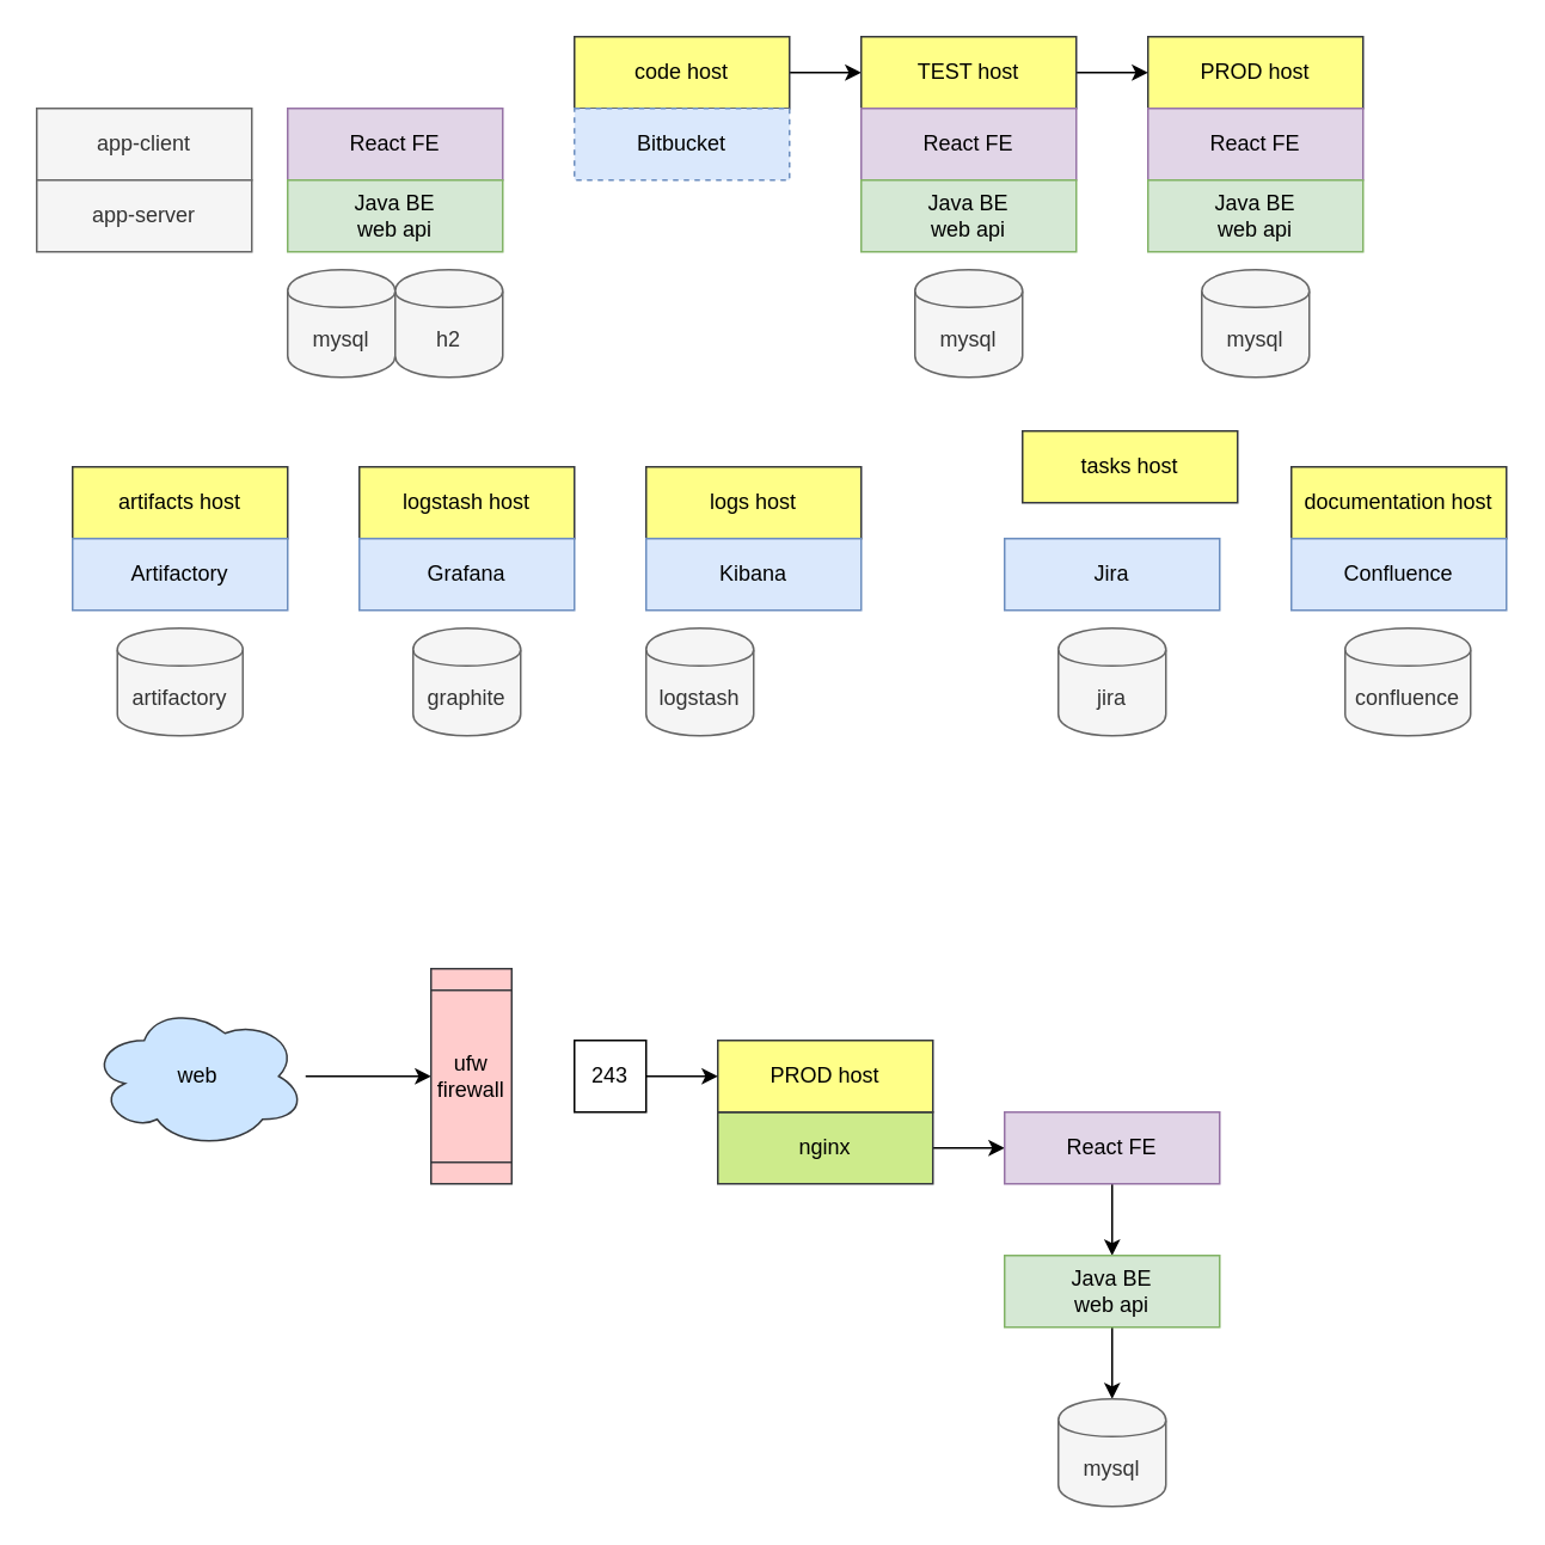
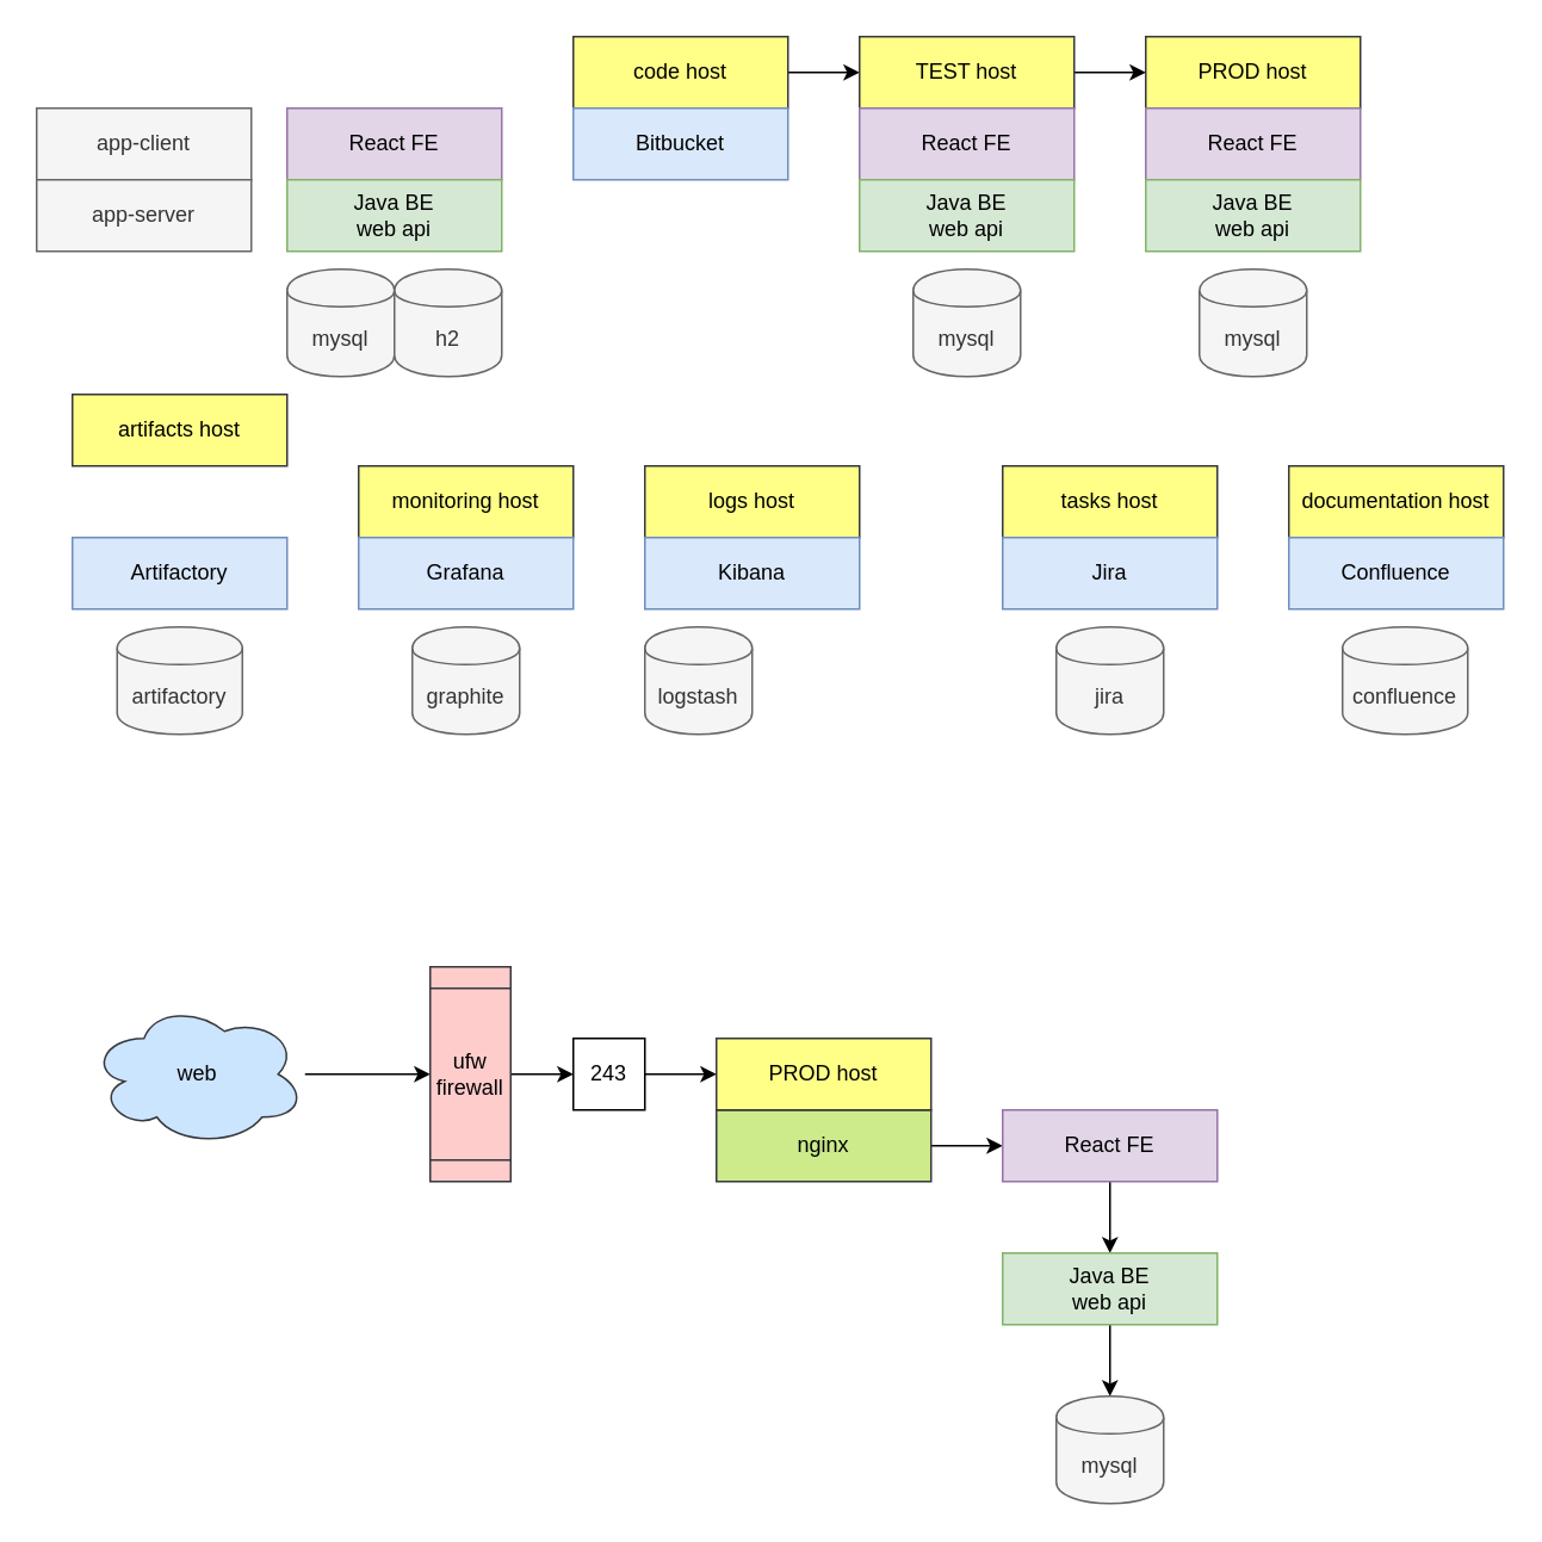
- <mxCell id="19" value="Bitbucket" style="rounded=0;whiteSpace=wrap;html=1;fillColor=#dae8fc;strokeColor=#6c8ebf;dashed=1;" parent="1" vertex="1"><mxGeometry x="320" y="60" width="120" height="40" as="geometry" /></mxCell>
+ <mxCell id="19" value="Bitbucket" style="rounded=0;whiteSpace=wrap;html=1;fillColor=#dae8fc;strokeColor=#6c8ebf;" parent="1" vertex="1"><mxGeometry x="320" y="60" width="120" height="40" as="geometry" /></mxCell>
- <mxCell id="16" value="tasks host" style="rounded=0;whiteSpace=wrap;html=1;fillColor=#ffff88;strokeColor=#36393d;" parent="1" vertex="1"><mxGeometry x="570" y="240" width="120" height="40" as="geometry" /></mxCell>
+ <mxCell id="16" value="tasks host" style="rounded=0;whiteSpace=wrap;html=1;fillColor=#ffff88;strokeColor=#36393d;" parent="1" vertex="1"><mxGeometry x="560" y="260" width="120" height="40" as="geometry" /></mxCell>
- <mxCell id="27" value="artifacts host" style="rounded=0;whiteSpace=wrap;html=1;fillColor=#ffff88;strokeColor=#36393d;" vertex="1" parent="1"><mxGeometry x="40" y="260" width="120" height="40" as="geometry" /></mxCell>
+ <mxCell id="27" value="artifacts host" style="rounded=0;whiteSpace=wrap;html=1;fillColor=#ffff88;strokeColor=#36393d;" vertex="1" parent="1"><mxGeometry x="40" y="220" width="120" height="40" as="geometry" /></mxCell>
- <mxCell id="14" value="logstash host" style="rounded=0;whiteSpace=wrap;html=1;fillColor=#ffff88;strokeColor=#36393d;" parent="1" vertex="1"><mxGeometry x="200" y="260" width="120" height="40" as="geometry" /></mxCell>
+ <mxCell id="14" value="monitoring host" style="rounded=0;whiteSpace=wrap;html=1;fillColor=#ffff88;strokeColor=#36393d;" parent="1" vertex="1"><mxGeometry x="200" y="260" width="120" height="40" as="geometry" /></mxCell>
+ <mxCell id="25" value="" style="edgeStyle=orthogonalEdgeStyle;rounded=0;orthogonalLoop=1;jettySize=auto;html=1;" edge="1" parent="1" source="26" target="48"><mxGeometry relative="1" as="geometry" /></mxCell>
